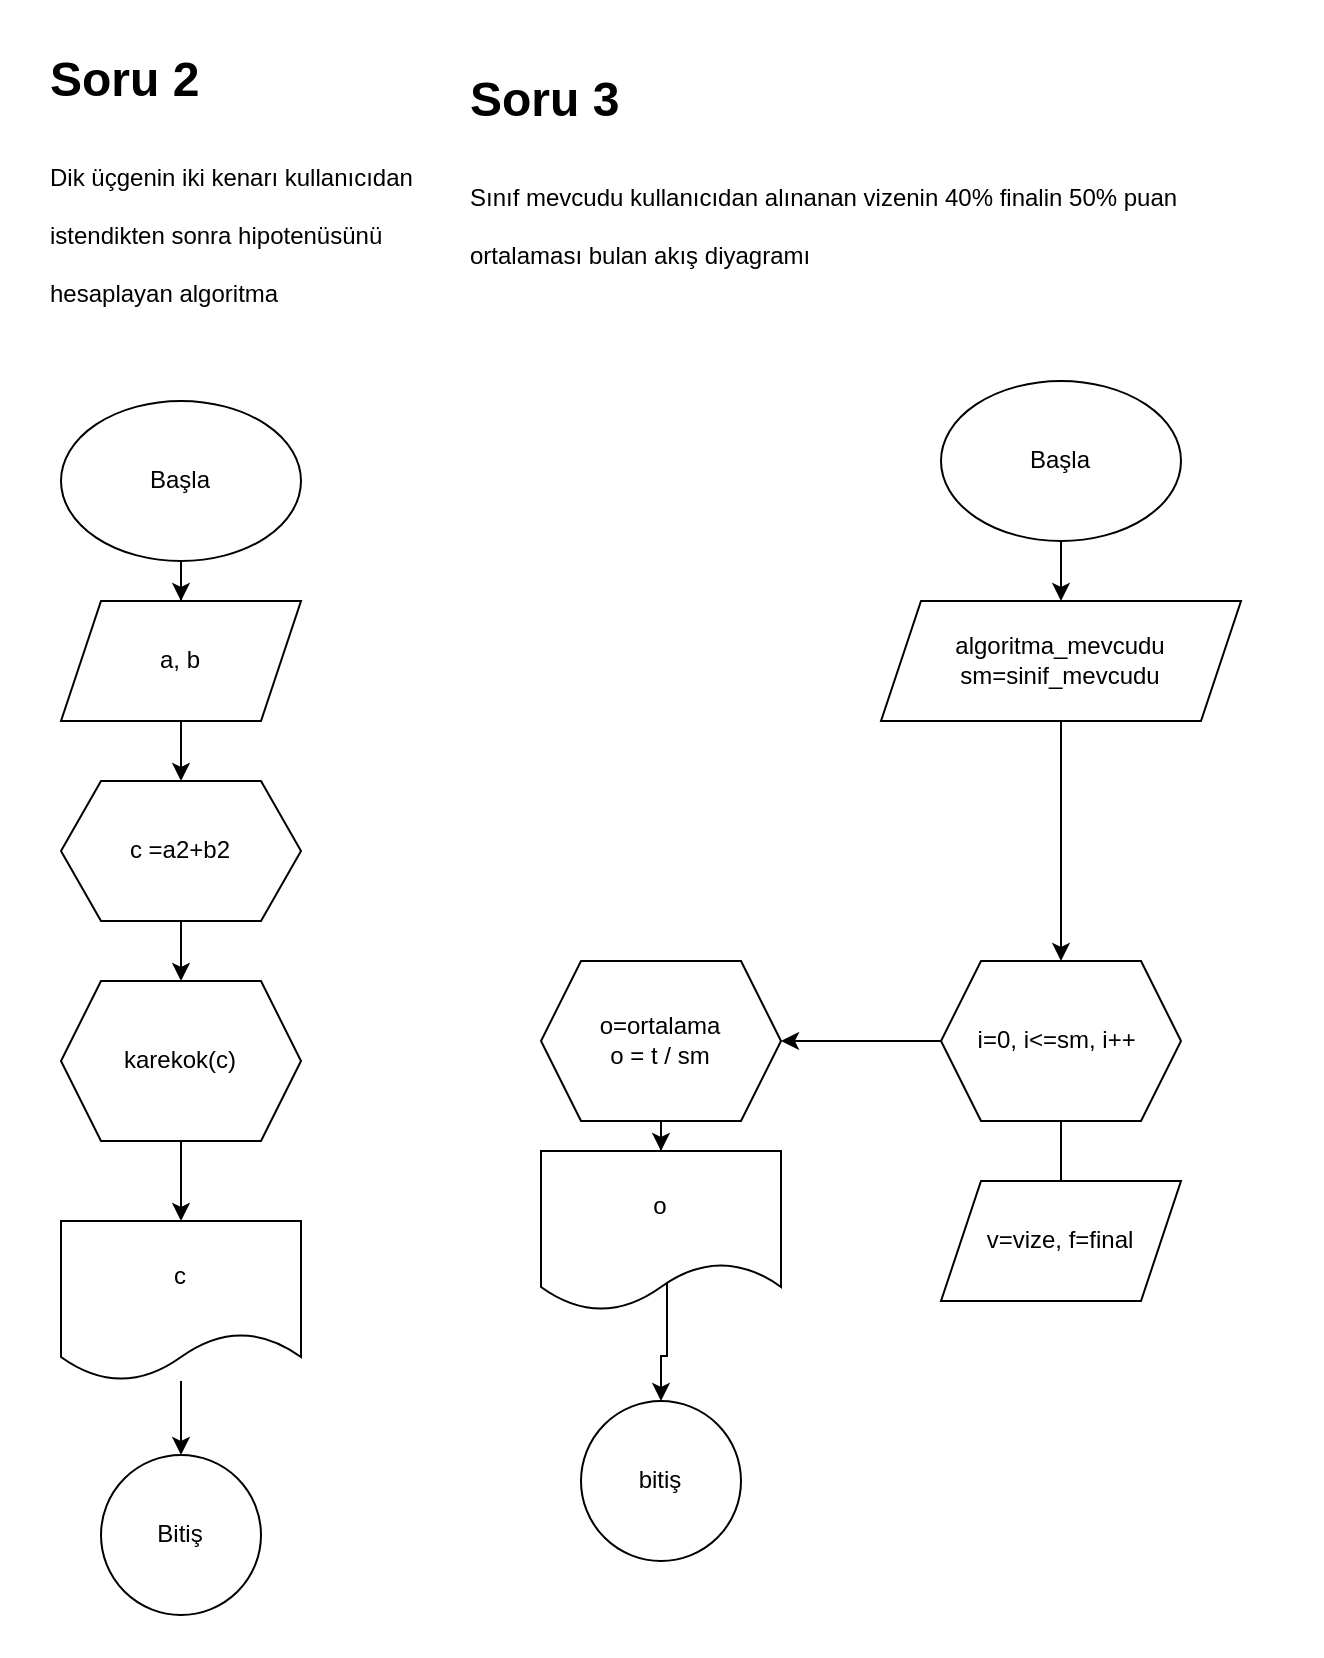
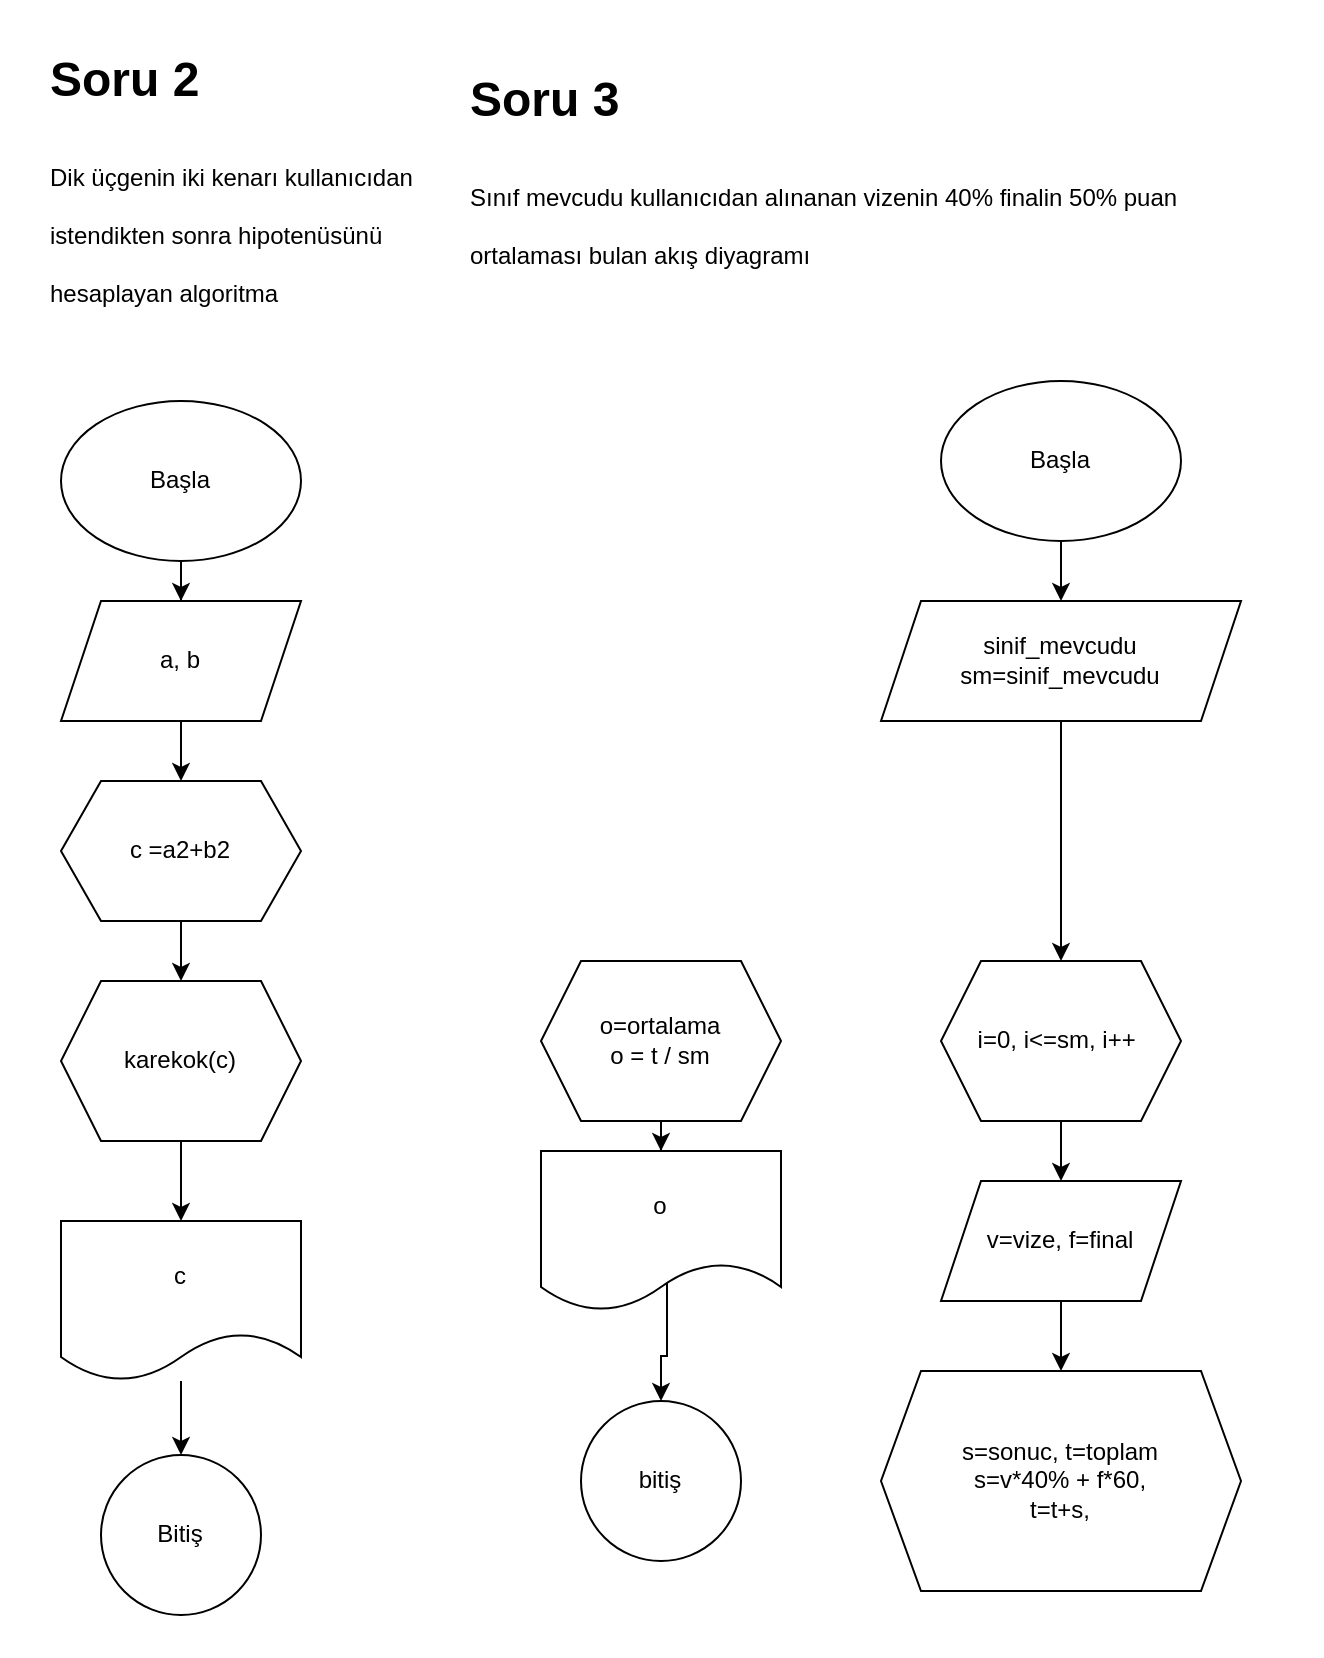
- <mxCell id="18" value="algoritma_mevcudu&lt;br&gt;sm=sinif_mevcudu" style="shape=parallelogram;perimeter=parallelogramPerimeter;whiteSpace=wrap;html=1;fixedSize=1;" vertex="1" parent="1"><mxGeometry x="440" y="300" width="180" height="60" as="geometry" /></mxCell>
+ <mxCell id="18" value="sinif_mevcudu&lt;br&gt;sm=sinif_mevcudu" style="shape=parallelogram;perimeter=parallelogramPerimeter;whiteSpace=wrap;html=1;fixedSize=1;" vertex="1" parent="1"><mxGeometry x="440" y="300" width="180" height="60" as="geometry" /></mxCell>
- <mxCell id="20" value="" style="edgeStyle=orthogonalEdgeStyle;rounded=0;orthogonalLoop=1;jettySize=auto;html=1;" edge="1" parent="1" source="21" target="26"><mxGeometry relative="1" as="geometry" /></mxCell>
- <mxCell id="19" value="" style="edgeStyle=orthogonalEdgeStyle;rounded=0;orthogonalLoop=1;jettySize=auto;html=1;endArrow=none;" edge="1" parent="1" source="21" target="24"><mxGeometry relative="1" as="geometry" /></mxCell>
+ <mxCell id="19" value="" style="edgeStyle=orthogonalEdgeStyle;rounded=0;orthogonalLoop=1;jettySize=auto;html=1;" edge="1" parent="1" source="21" target="24"><mxGeometry relative="1" as="geometry" /></mxCell>
+ <mxCell id="23" style="edgeStyle=orthogonalEdgeStyle;rounded=0;orthogonalLoop=1;jettySize=auto;html=1;entryX=0.5;entryY=0;entryDx=0;entryDy=0;" edge="1" parent="1" source="24" target="22"><mxGeometry relative="1" as="geometry" /></mxCell>
+ <mxCell id="22" value="s=sonuc, t=toplam&lt;br&gt;s=v*40% + f*60,&lt;br&gt;t=t+s," style="shape=hexagon;perimeter=hexagonPerimeter2;whiteSpace=wrap;html=1;fixedSize=1;" vertex="1" parent="1"><mxGeometry x="440" y="685" width="180" height="110" as="geometry" /></mxCell>
